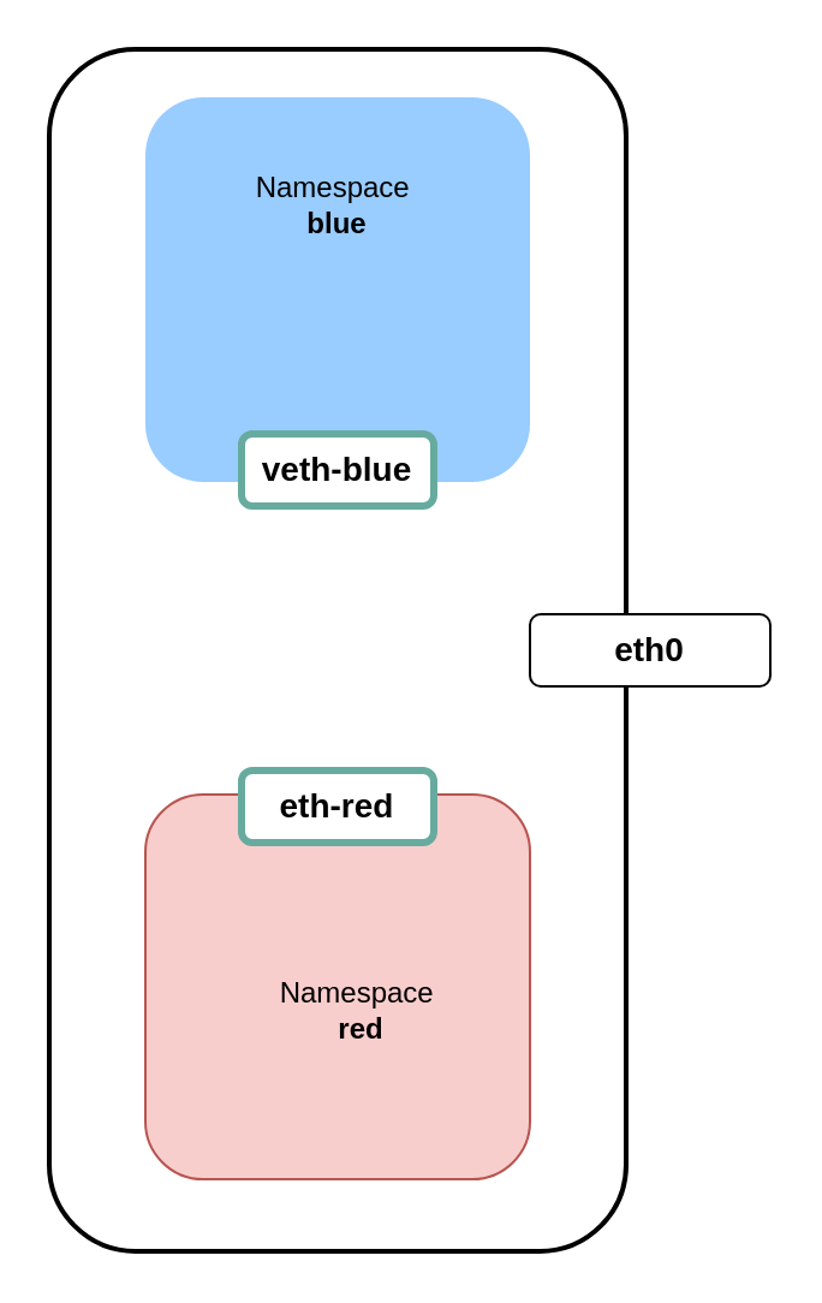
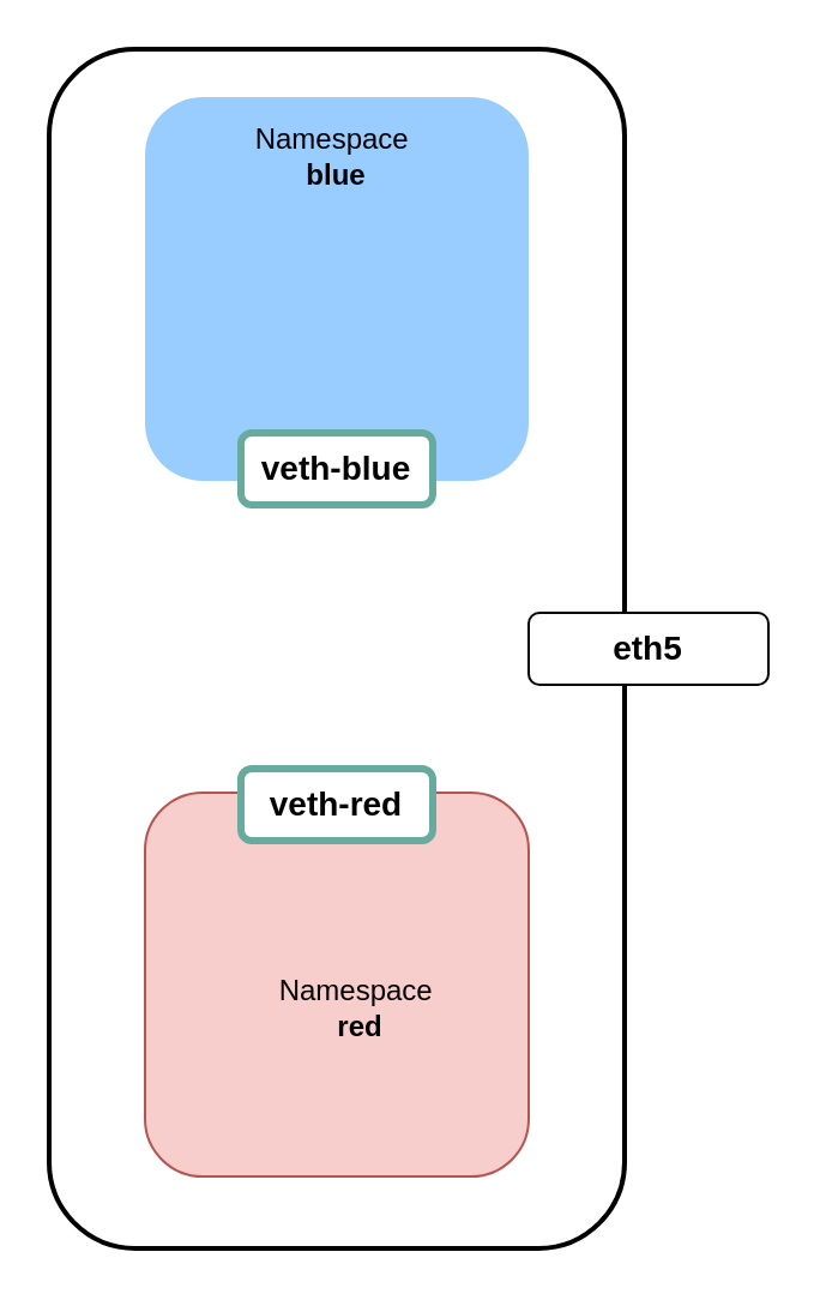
- <mxCell id="8" value="Namespace&amp;nbsp;&lt;br&gt;&lt;b&gt;blue&lt;/b&gt;" style="text;html=1;strokeColor=none;fillColor=none;align=center;verticalAlign=middle;whiteSpace=wrap;rounded=0;" vertex="1" parent="1"><mxGeometry x="110" y="70" width="60" height="30" as="geometry" /></mxCell>
+ <mxCell id="8" value="Namespace&amp;nbsp;&lt;br&gt;&lt;b&gt;blue&lt;/b&gt;" style="text;html=1;strokeColor=none;fillColor=none;align=center;verticalAlign=middle;whiteSpace=wrap;rounded=0;" vertex="1" parent="1"><mxGeometry x="110" y="50" width="60" height="30" as="geometry" /></mxCell>
- <mxCell id="3" value="&lt;b&gt;&lt;font style=&quot;font-size: 14px;&quot;&gt;eth0&lt;/font&gt;&lt;/b&gt;" style="rounded=1;whiteSpace=wrap;html=1;" vertex="1" parent="1"><mxGeometry x="220" y="255" width="100" height="30" as="geometry" /></mxCell>
+ <mxCell id="3" value="&lt;b&gt;&lt;font style=&quot;font-size: 14px;&quot;&gt;eth5&lt;/font&gt;&lt;/b&gt;" style="rounded=1;whiteSpace=wrap;html=1;" vertex="1" parent="1"><mxGeometry x="220" y="255" width="100" height="30" as="geometry" /></mxCell>
- <mxCell id="6" value="&lt;b&gt;&lt;font style=&quot;font-size: 14px;&quot;&gt;eth-red&lt;/font&gt;&lt;/b&gt;" style="rounded=1;whiteSpace=wrap;html=1;strokeColor=#67AB9F;strokeWidth=3;" vertex="1" parent="1"><mxGeometry x="100" y="320" width="80" height="30" as="geometry" /></mxCell>
+ <mxCell id="6" value="&lt;b&gt;&lt;font style=&quot;font-size: 14px;&quot;&gt;veth-red&lt;/font&gt;&lt;/b&gt;" style="rounded=1;whiteSpace=wrap;html=1;strokeColor=#67AB9F;strokeWidth=3;" vertex="1" parent="1"><mxGeometry x="100" y="320" width="80" height="30" as="geometry" /></mxCell>
